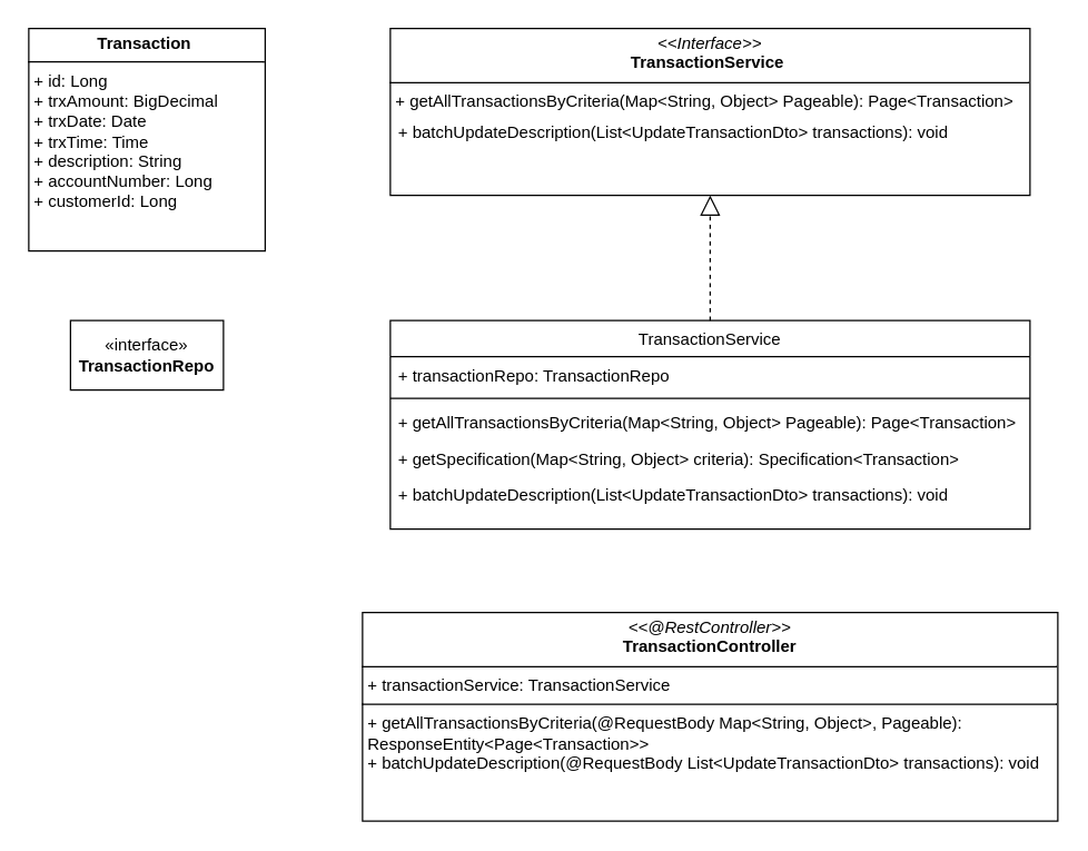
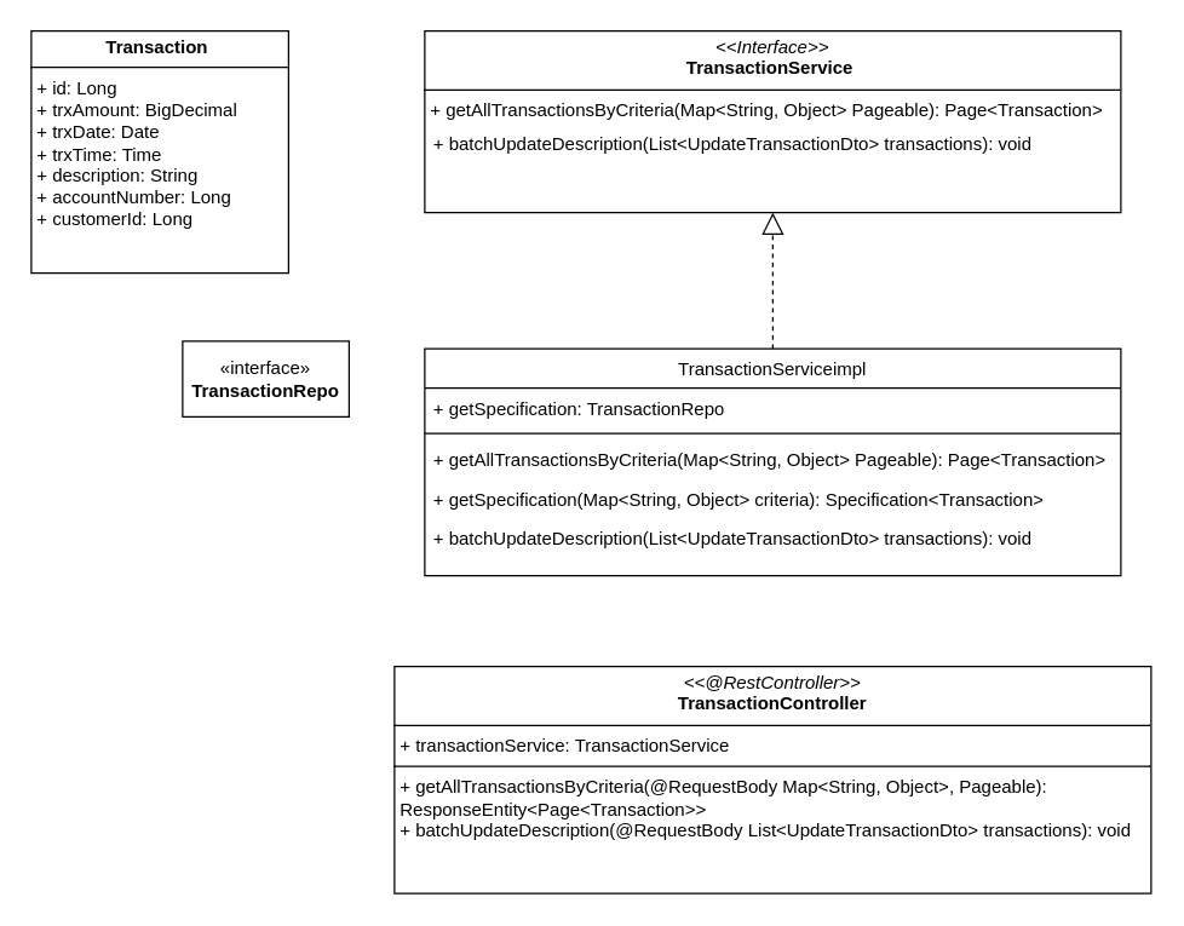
- <mxCell id="5" value="&lt;span style=&quot;font-weight: 400;&quot;&gt;TransactionService&lt;/span&gt;" style="swimlane;fontStyle=1;align=center;verticalAlign=top;childLayout=stackLayout;horizontal=1;startSize=26;horizontalStack=0;resizeParent=1;resizeParentMax=0;resizeLast=0;collapsible=1;marginBottom=0;whiteSpace=wrap;html=1;" vertex="1" parent="1"><mxGeometry x="280" y="230" width="460" height="150" as="geometry" /></mxCell>
+ <mxCell id="5" value="&lt;span style=&quot;font-weight: 400;&quot;&gt;TransactionServiceimpl&lt;/span&gt;" style="swimlane;fontStyle=1;align=center;verticalAlign=top;childLayout=stackLayout;horizontal=1;startSize=26;horizontalStack=0;resizeParent=1;resizeParentMax=0;resizeLast=0;collapsible=1;marginBottom=0;whiteSpace=wrap;html=1;" vertex="1" parent="1"><mxGeometry x="280" y="230" width="460" height="150" as="geometry" /></mxCell>
- <mxCell id="13" value="«interface»&lt;br&gt;&lt;b&gt;TransactionRepo&lt;/b&gt;" style="html=1;whiteSpace=wrap;" vertex="1" parent="1"><mxGeometry x="50" y="230" width="110" height="50" as="geometry" /></mxCell>
+ <mxCell id="13" value="«interface»&lt;br&gt;&lt;b&gt;TransactionRepo&lt;/b&gt;" style="html=1;whiteSpace=wrap;" vertex="1" parent="1"><mxGeometry x="120" y="225" width="110" height="50" as="geometry" /></mxCell>
- <mxCell id="6" value="+ transactionRepo: TransactionRepo" style="text;strokeColor=none;fillColor=none;align=left;verticalAlign=top;spacingLeft=4;spacingRight=4;overflow=hidden;rotatable=0;points=[[0,0.5],[1,0.5]];portConstraint=eastwest;whiteSpace=wrap;html=1;" vertex="1" parent="5"><mxGeometry y="26" width="460" height="26" as="geometry" /></mxCell>
+ <mxCell id="6" value="+ getSpecification: TransactionRepo" style="text;strokeColor=none;fillColor=none;align=left;verticalAlign=top;spacingLeft=4;spacingRight=4;overflow=hidden;rotatable=0;points=[[0,0.5],[1,0.5]];portConstraint=eastwest;whiteSpace=wrap;html=1;" vertex="1" parent="5"><mxGeometry y="26" width="460" height="26" as="geometry" /></mxCell>
